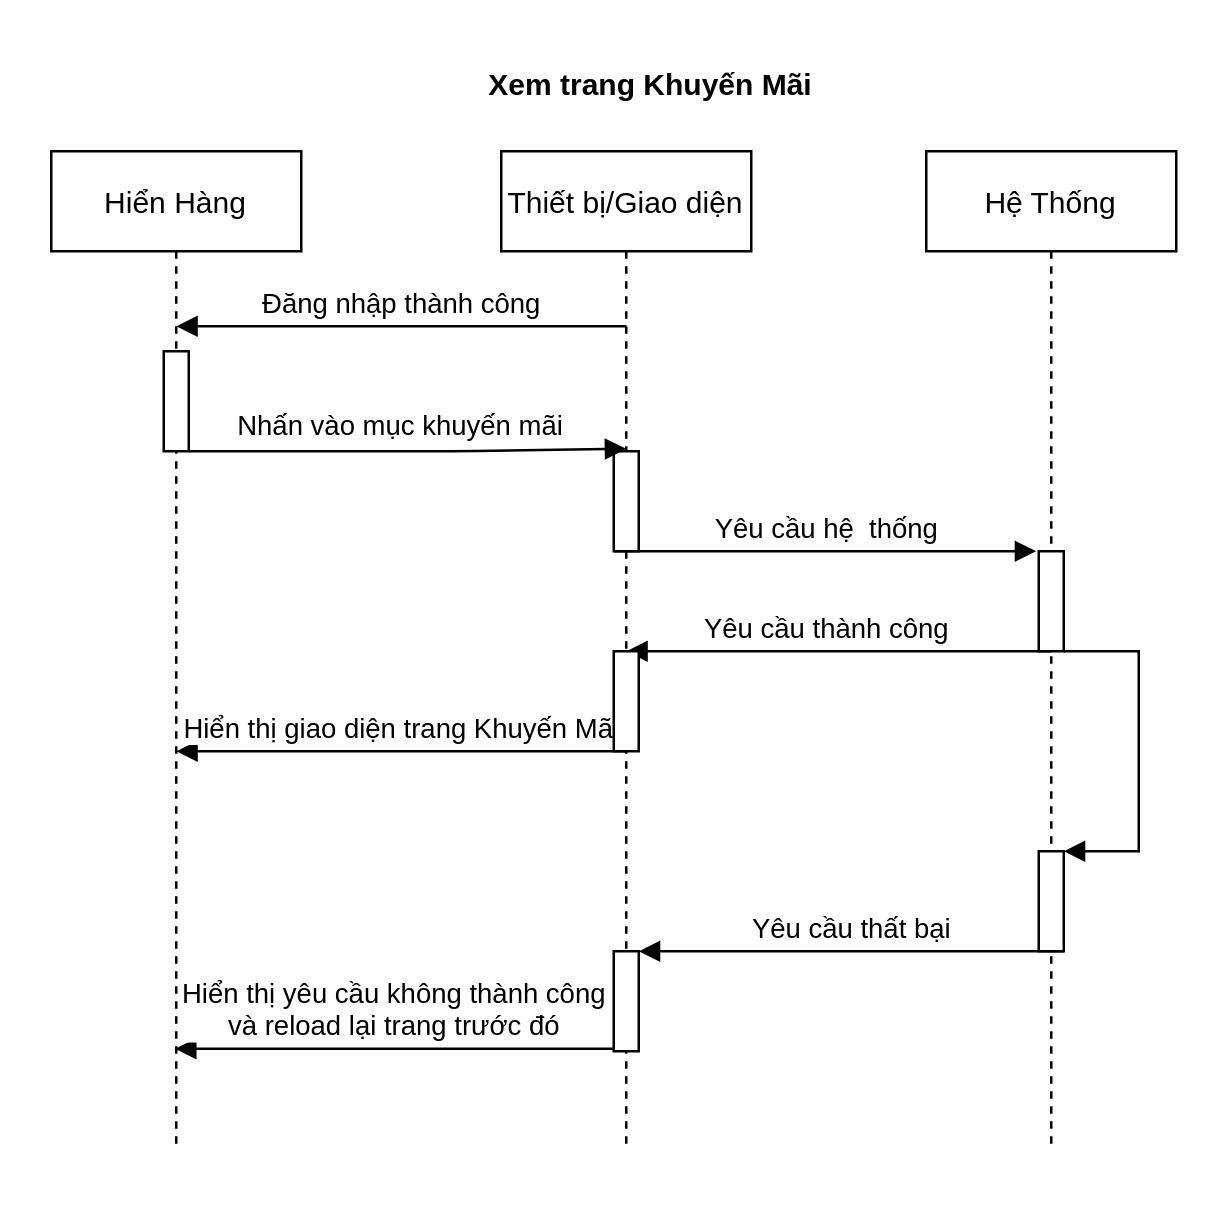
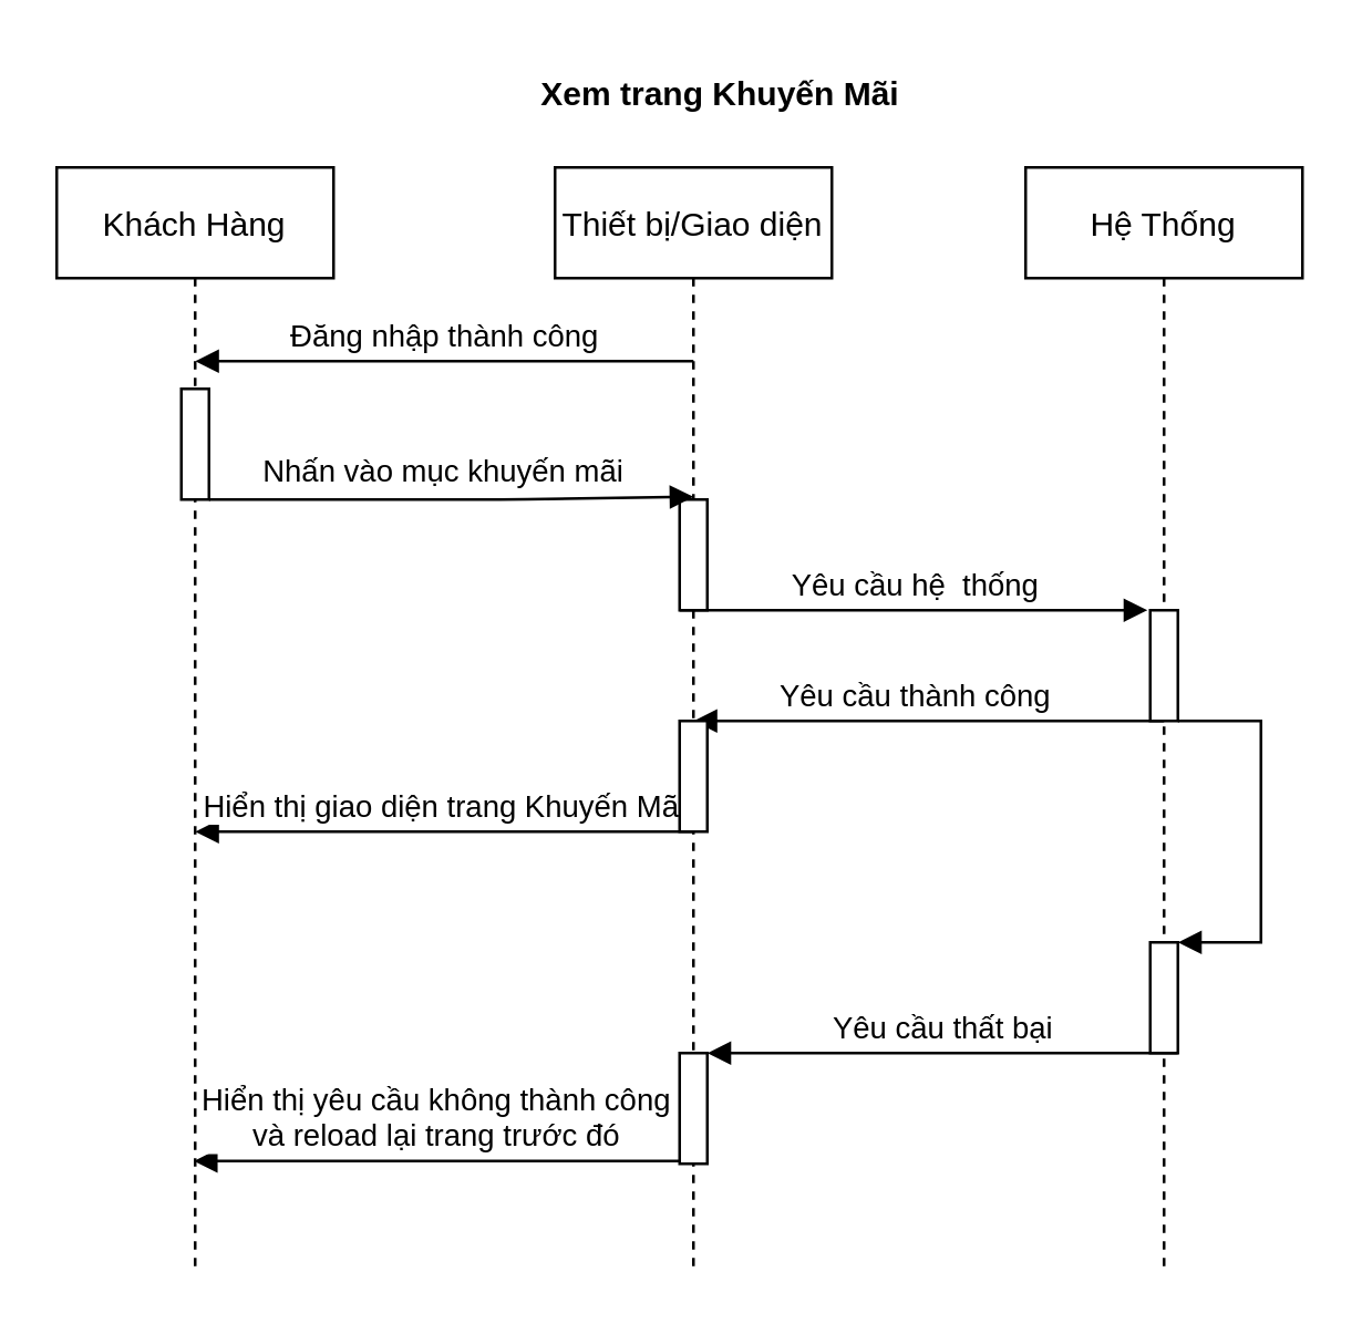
- <mxCell id="2" value="Hiển Hàng" style="shape=umlLifeline;perimeter=lifelinePerimeter;container=1;collapsible=0;recursiveResize=0;rounded=0;shadow=0;strokeWidth=1;" parent="1" vertex="1"><mxGeometry x="20" y="60" width="100" height="400" as="geometry" /></mxCell>
+ <mxCell id="2" value="Khách Hàng" style="shape=umlLifeline;perimeter=lifelinePerimeter;container=1;collapsible=0;recursiveResize=0;rounded=0;shadow=0;strokeWidth=1;" parent="1" vertex="1"><mxGeometry x="20" y="60" width="100" height="400" as="geometry" /></mxCell>
